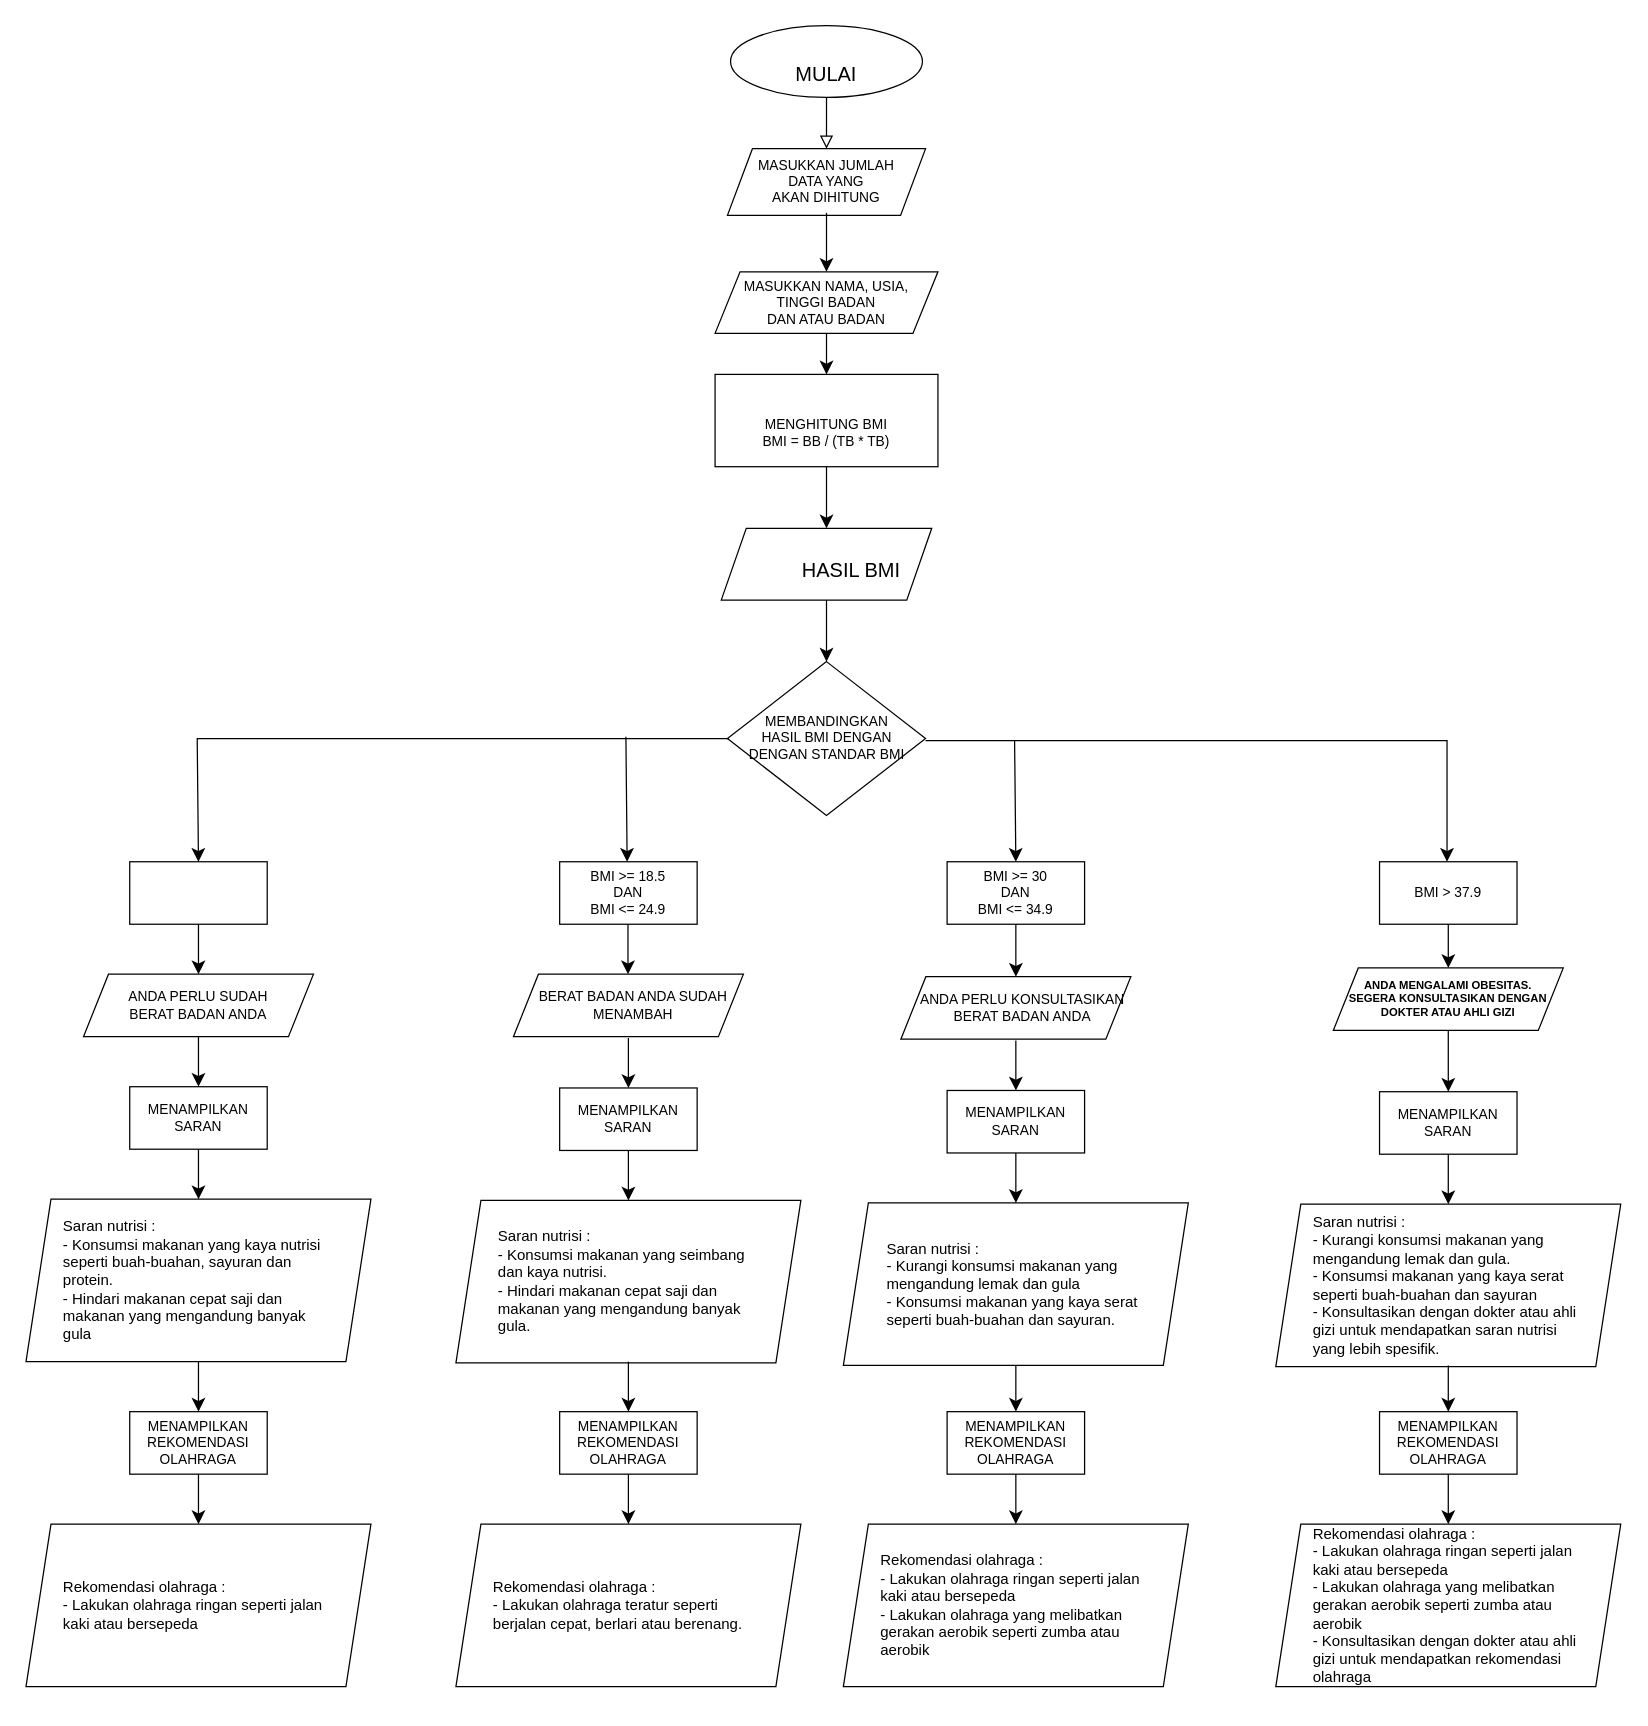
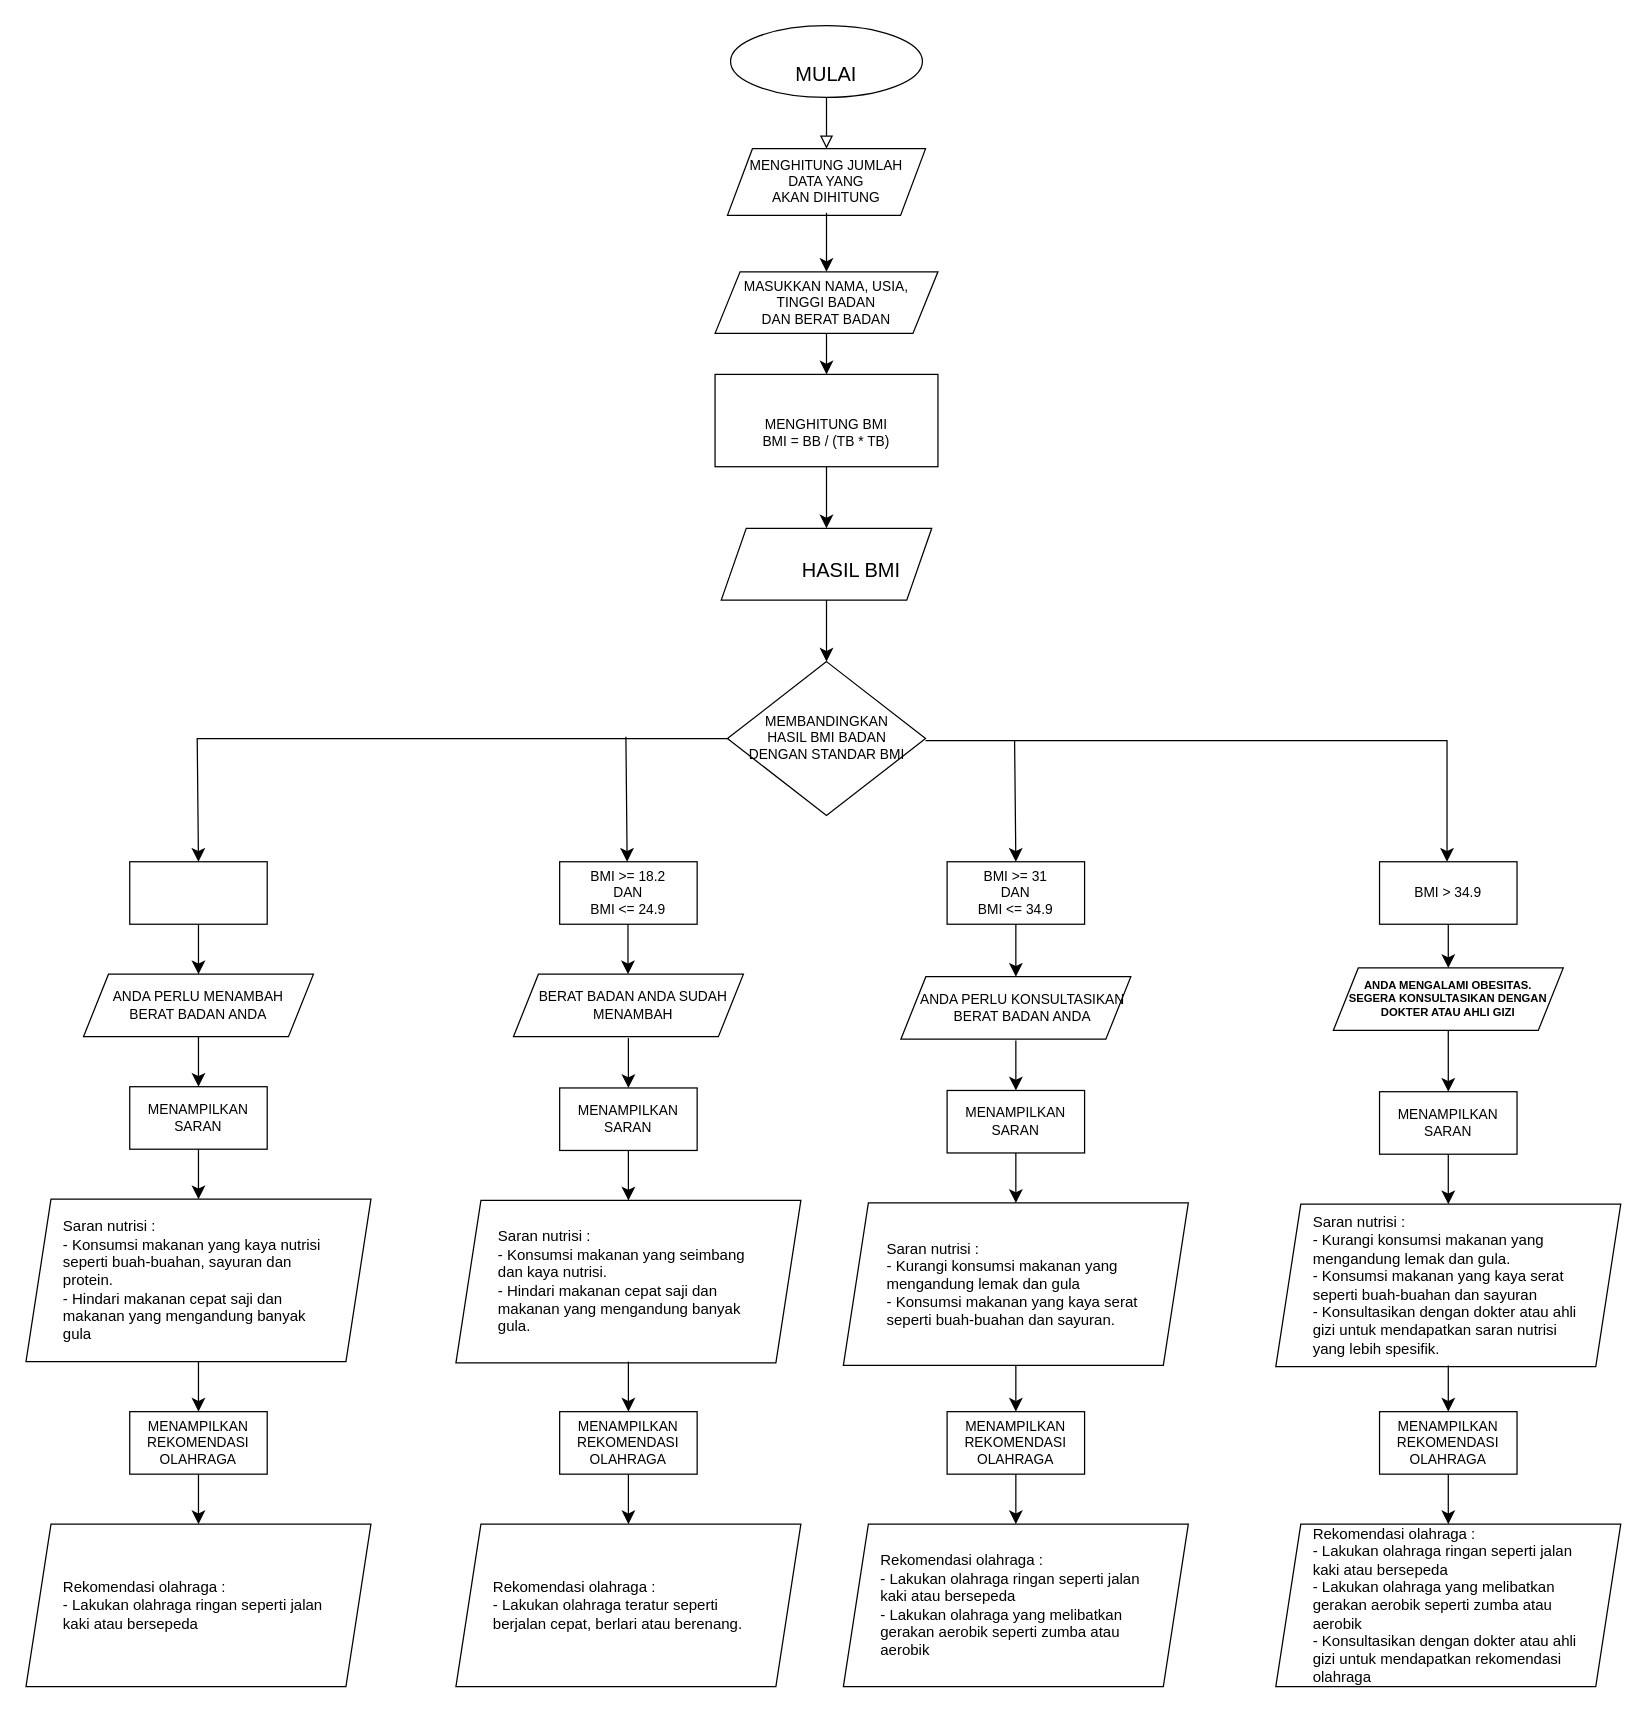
- <mxCell id="5" value="MASUKKAN JUMLAH&lt;br&gt;DATA YANG&lt;br&gt;AKAN DIHITUNG" style="text;strokeColor=none;fillColor=none;html=1;align=center;verticalAlign=middle;whiteSpace=wrap;rounded=0;fontSize=11;" vertex="1" parent="1"><mxGeometry x="581.244" y="120.545" width="158.512" height="49.247" as="geometry" /></mxCell>
+ <mxCell id="5" value="MENGHITUNG JUMLAH&lt;br&gt;DATA YANG&lt;br&gt;AKAN DIHITUNG" style="text;strokeColor=none;fillColor=none;html=1;align=center;verticalAlign=middle;whiteSpace=wrap;rounded=0;fontSize=11;" vertex="1" parent="1"><mxGeometry x="581.244" y="120.545" width="158.512" height="49.247" as="geometry" /></mxCell>
- <mxCell id="9" value="MASUKKAN NAMA, USIA, TINGGI BADAN&lt;br&gt;DAN ATAU BADAN" style="text;strokeColor=none;fillColor=none;html=1;align=center;verticalAlign=middle;whiteSpace=wrap;rounded=0;fontSize=11;" vertex="1" parent="1"><mxGeometry x="586.198" y="216.987" width="148.605" height="49.247" as="geometry" /></mxCell>
+ <mxCell id="9" value="MASUKKAN NAMA, USIA, TINGGI BADAN&lt;br&gt;DAN BERAT BADAN" style="text;strokeColor=none;fillColor=none;html=1;align=center;verticalAlign=middle;whiteSpace=wrap;rounded=0;fontSize=11;" vertex="1" parent="1"><mxGeometry x="586.198" y="216.987" width="148.605" height="49.247" as="geometry" /></mxCell>
- <mxCell id="18" value="MEMBANDINGKAN&lt;br&gt;HASIL BMI DENGAN&lt;br&gt;DENGAN STANDAR BMI" style="text;strokeColor=none;fillColor=none;html=1;align=center;verticalAlign=middle;whiteSpace=wrap;rounded=0;fontSize=11;" vertex="1" parent="1"><mxGeometry x="582.05" y="559.66" width="157.71" height="61.56" as="geometry" /></mxCell>
+ <mxCell id="18" value="MEMBANDINGKAN&lt;br&gt;HASIL BMI BADAN&lt;br&gt;DENGAN STANDAR BMI" style="text;strokeColor=none;fillColor=none;html=1;align=center;verticalAlign=middle;whiteSpace=wrap;rounded=0;fontSize=11;" vertex="1" parent="1"><mxGeometry x="582.05" y="559.66" width="157.71" height="61.56" as="geometry" /></mxCell>
- <mxCell id="26" value="BMI &amp;gt;= 18.5 &lt;br&gt;DAN &lt;br&gt;BMI &amp;lt;= 24.9" style="text;strokeColor=none;fillColor=none;html=1;align=center;verticalAlign=middle;whiteSpace=wrap;rounded=0;fontSize=11;" vertex="1" parent="1"><mxGeometry x="449.12" y="689" width="105.76" height="50" as="geometry" /></mxCell>
+ <mxCell id="26" value="BMI &amp;gt;= 18.2 &lt;br&gt;DAN &lt;br&gt;BMI &amp;lt;= 24.9" style="text;strokeColor=none;fillColor=none;html=1;align=center;verticalAlign=middle;whiteSpace=wrap;rounded=0;fontSize=11;" vertex="1" parent="1"><mxGeometry x="449.12" y="689" width="105.76" height="50" as="geometry" /></mxCell>
- <mxCell id="39" value="BMI &amp;gt;= 30&lt;br&gt;DAN&lt;br&gt;BMI &amp;lt;= 34.9" style="text;strokeColor=none;fillColor=none;html=1;align=center;verticalAlign=middle;whiteSpace=wrap;rounded=0;fontSize=11;" vertex="1" parent="1"><mxGeometry x="774.12" y="698.34" width="75.76" height="30.66" as="geometry" /></mxCell>
+ <mxCell id="39" value="BMI &amp;gt;= 31&lt;br&gt;DAN&lt;br&gt;BMI &amp;lt;= 34.9" style="text;strokeColor=none;fillColor=none;html=1;align=center;verticalAlign=middle;whiteSpace=wrap;rounded=0;fontSize=11;" vertex="1" parent="1"><mxGeometry x="774.12" y="698.34" width="75.76" height="30.66" as="geometry" /></mxCell>
- <mxCell id="33" value="BMI &amp;gt; 37.9" style="text;strokeColor=none;fillColor=none;html=1;align=center;verticalAlign=middle;whiteSpace=wrap;rounded=0;fontSize=11;" vertex="1" parent="1"><mxGeometry x="1098" y="689" width="120" height="50" as="geometry" /></mxCell>
+ <mxCell id="33" value="BMI &amp;gt; 34.9" style="text;strokeColor=none;fillColor=none;html=1;align=center;verticalAlign=middle;whiteSpace=wrap;rounded=0;fontSize=11;" vertex="1" parent="1"><mxGeometry x="1098" y="689" width="120" height="50" as="geometry" /></mxCell>
- <mxCell id="42" value="ANDA PERLU SUDAH BERAT BADAN ANDA" style="text;strokeColor=none;fillColor=none;html=1;align=center;verticalAlign=middle;whiteSpace=wrap;rounded=0;fontSize=11;" vertex="1" parent="1"><mxGeometry x="88" y="789" width="140" height="30" as="geometry" /></mxCell>
+ <mxCell id="42" value="ANDA PERLU MENAMBAH BERAT BADAN ANDA" style="text;strokeColor=none;fillColor=none;html=1;align=center;verticalAlign=middle;whiteSpace=wrap;rounded=0;fontSize=11;" vertex="1" parent="1"><mxGeometry x="88" y="789" width="140" height="30" as="geometry" /></mxCell>
